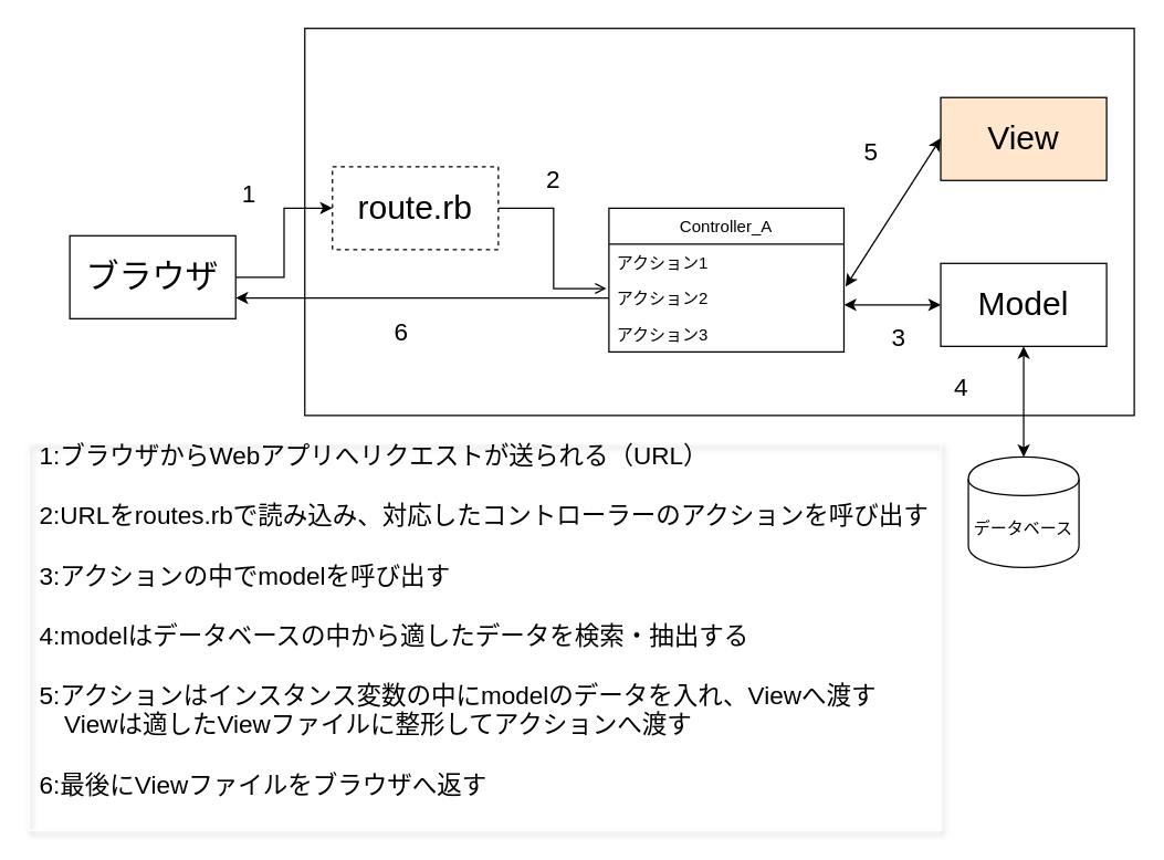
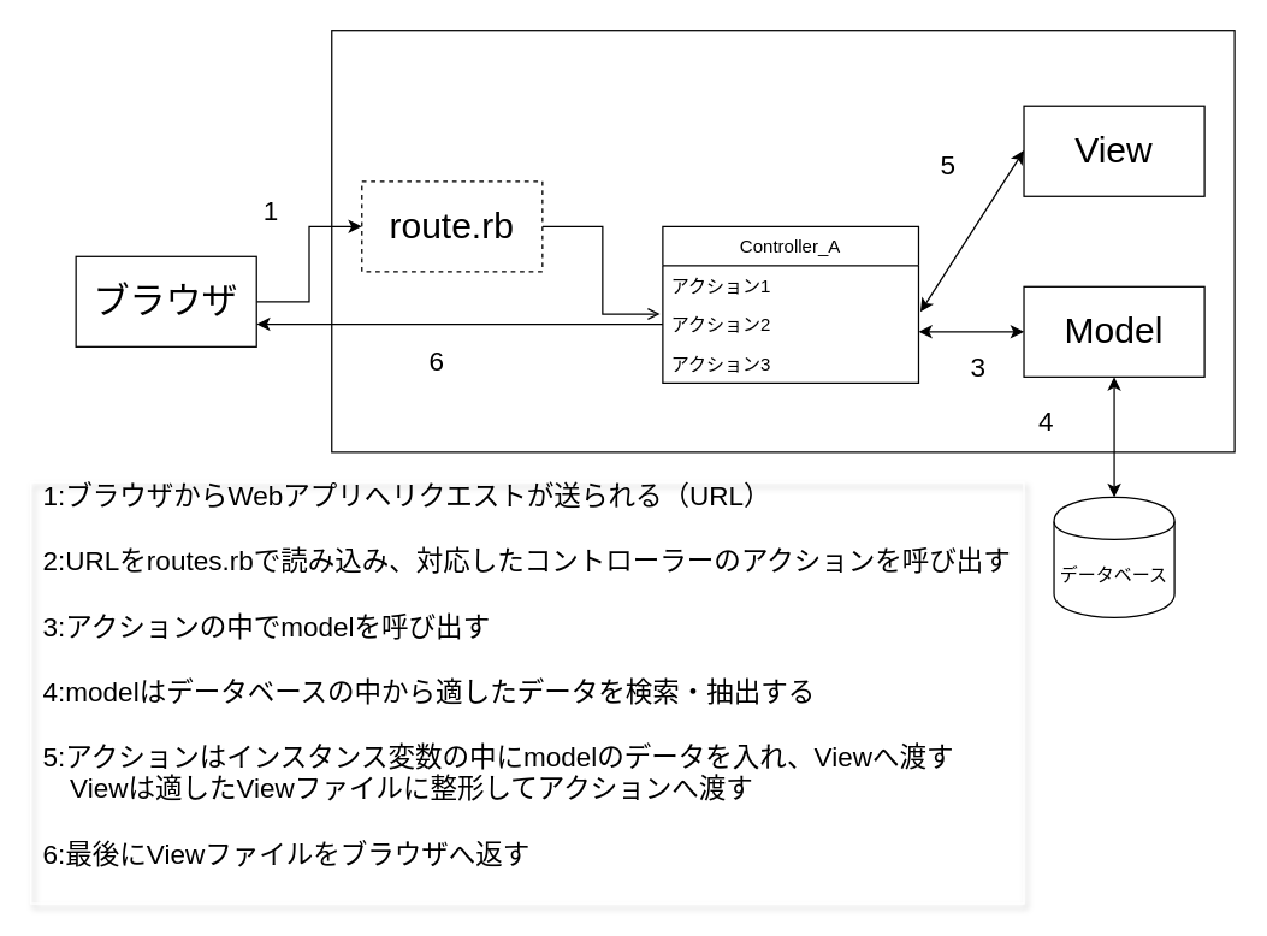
- <mxCell id="9" value="&lt;span style=&quot;font-size: 24px&quot;&gt;View&lt;/span&gt;" style="rounded=0;whiteSpace=wrap;html=1;fillColor=#ffe6cc;" vertex="1" parent="1"><mxGeometry x="680" y="70" width="120" height="60" as="geometry" /></mxCell>
+ <mxCell id="9" value="&lt;span style=&quot;font-size: 24px&quot;&gt;View&lt;/span&gt;" style="rounded=0;whiteSpace=wrap;html=1;" vertex="1" parent="1"><mxGeometry x="680" y="70" width="120" height="60" as="geometry" /></mxCell>
- <mxCell id="19" value="&lt;font style=&quot;font-size: 18px&quot;&gt;2&lt;/font&gt;" style="text;html=1;strokeColor=none;fillColor=none;align=center;verticalAlign=middle;whiteSpace=wrap;rounded=0;" vertex="1" parent="1"><mxGeometry x="380" y="120" width="40" height="20" as="geometry" /></mxCell>
